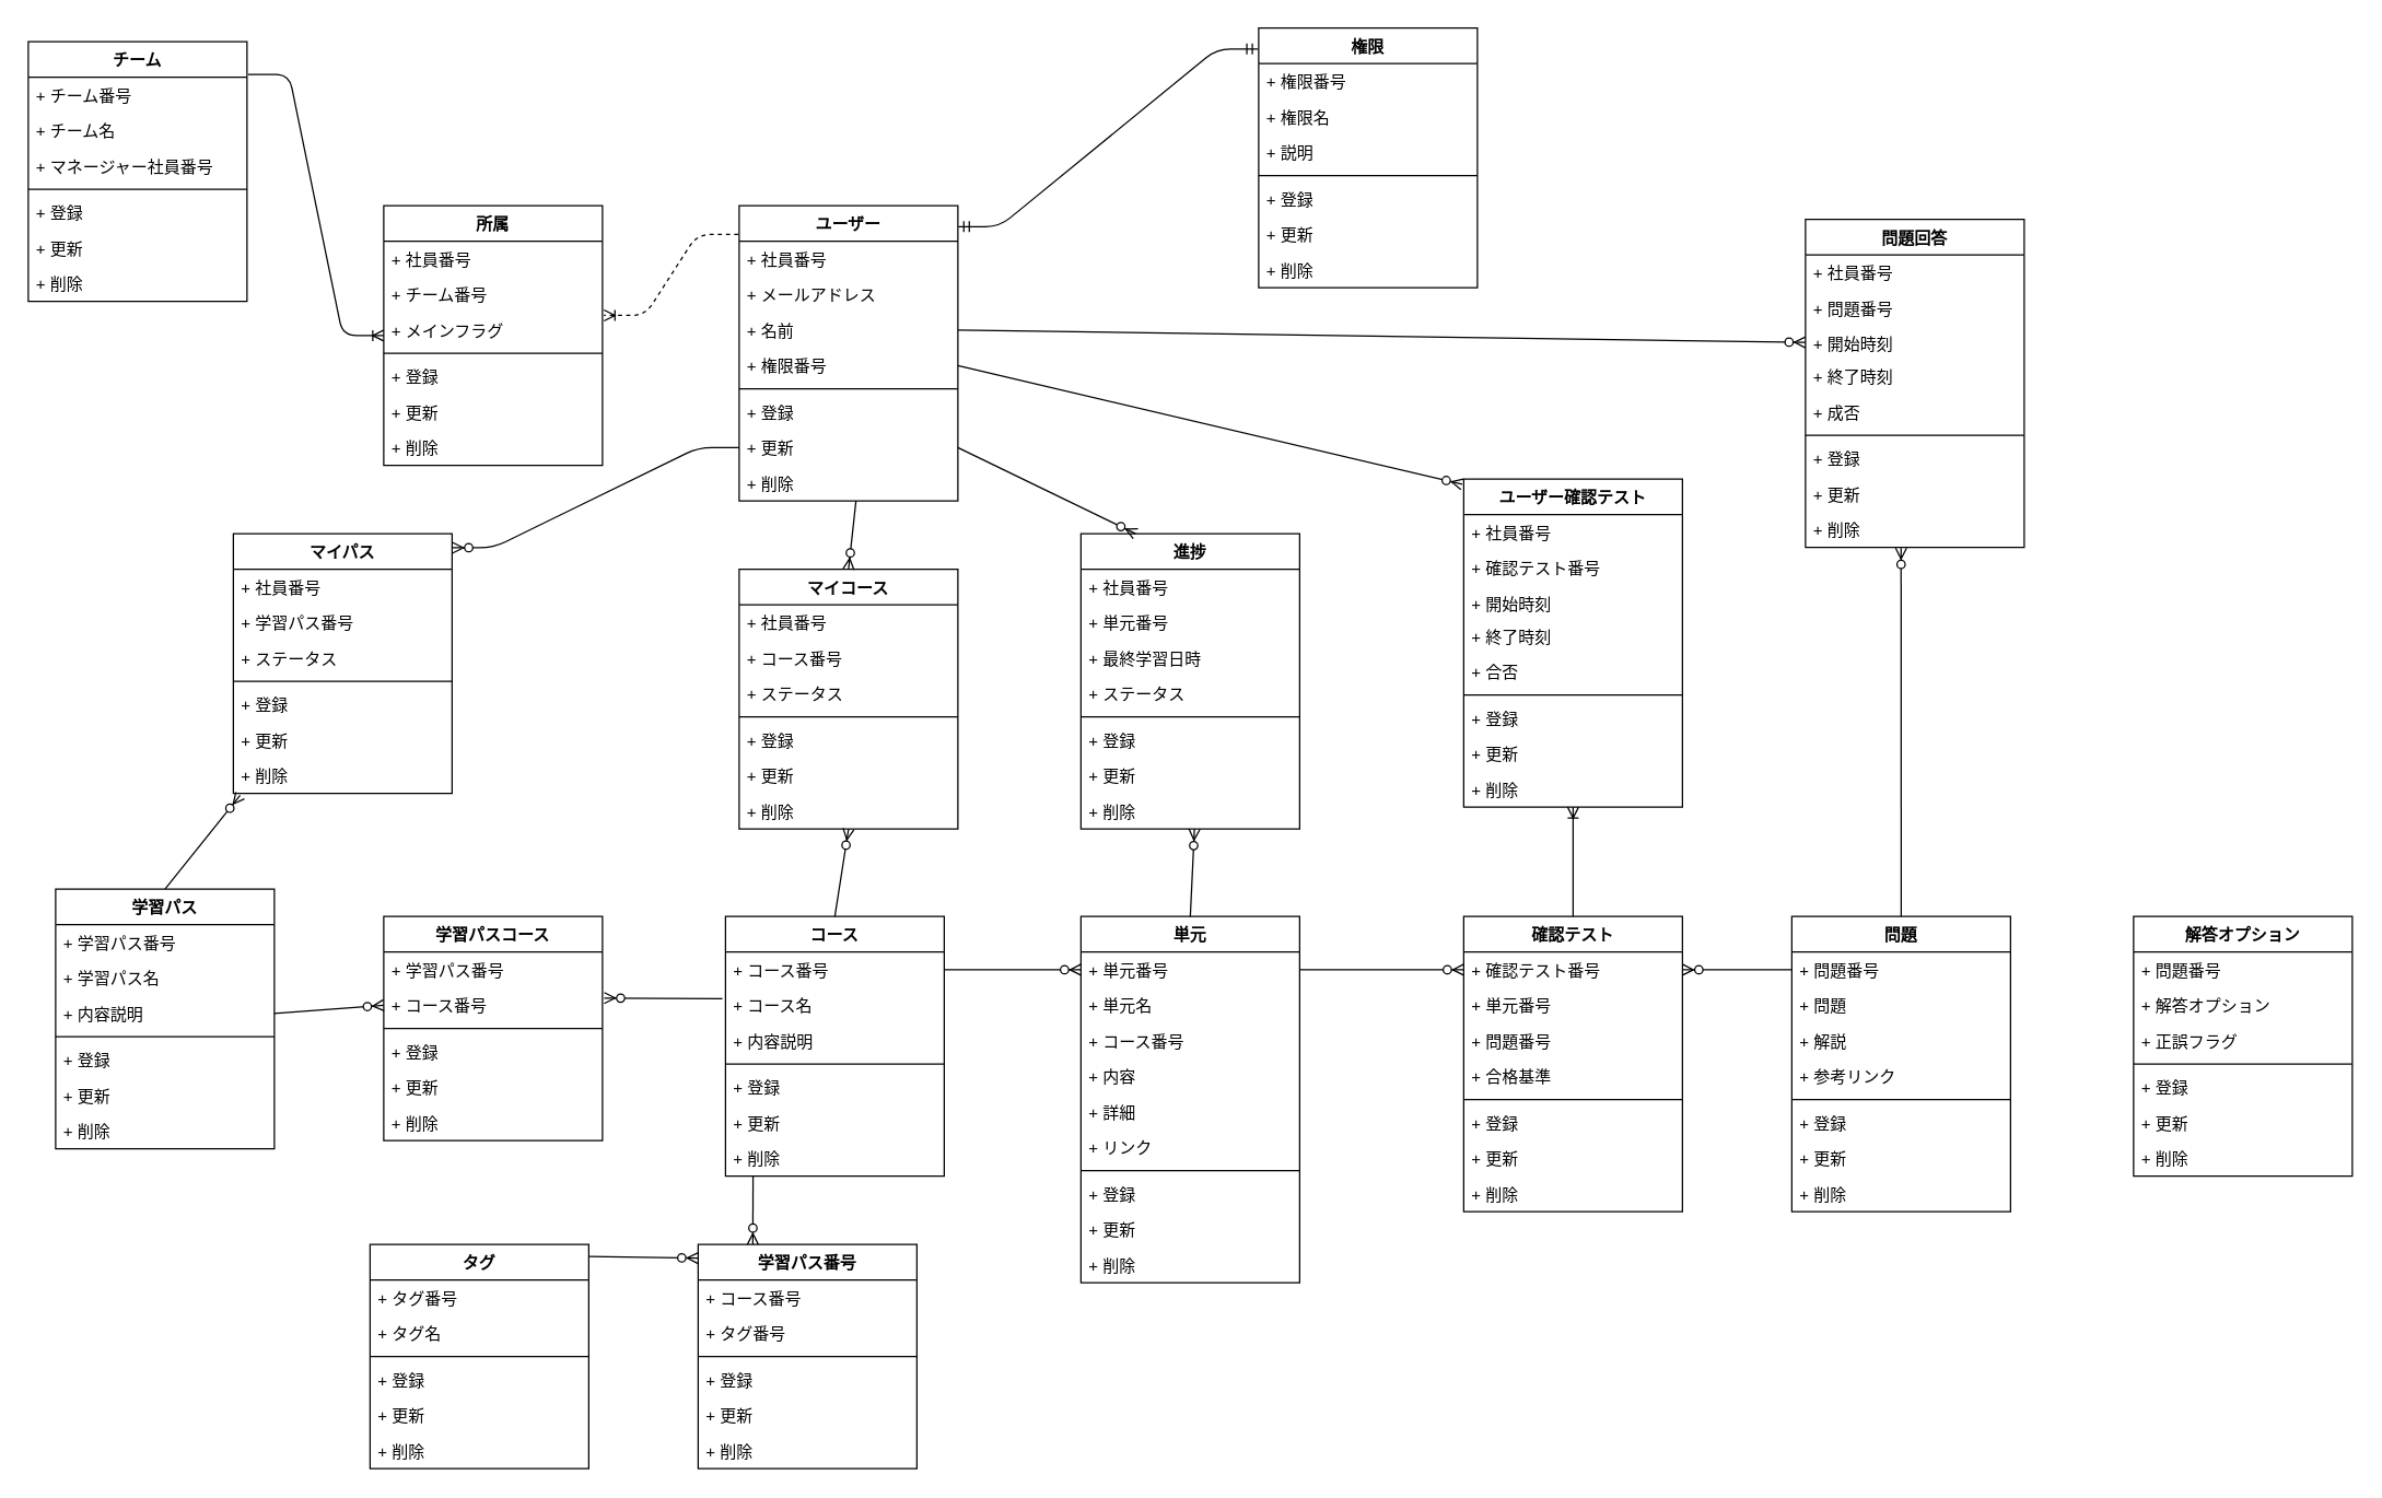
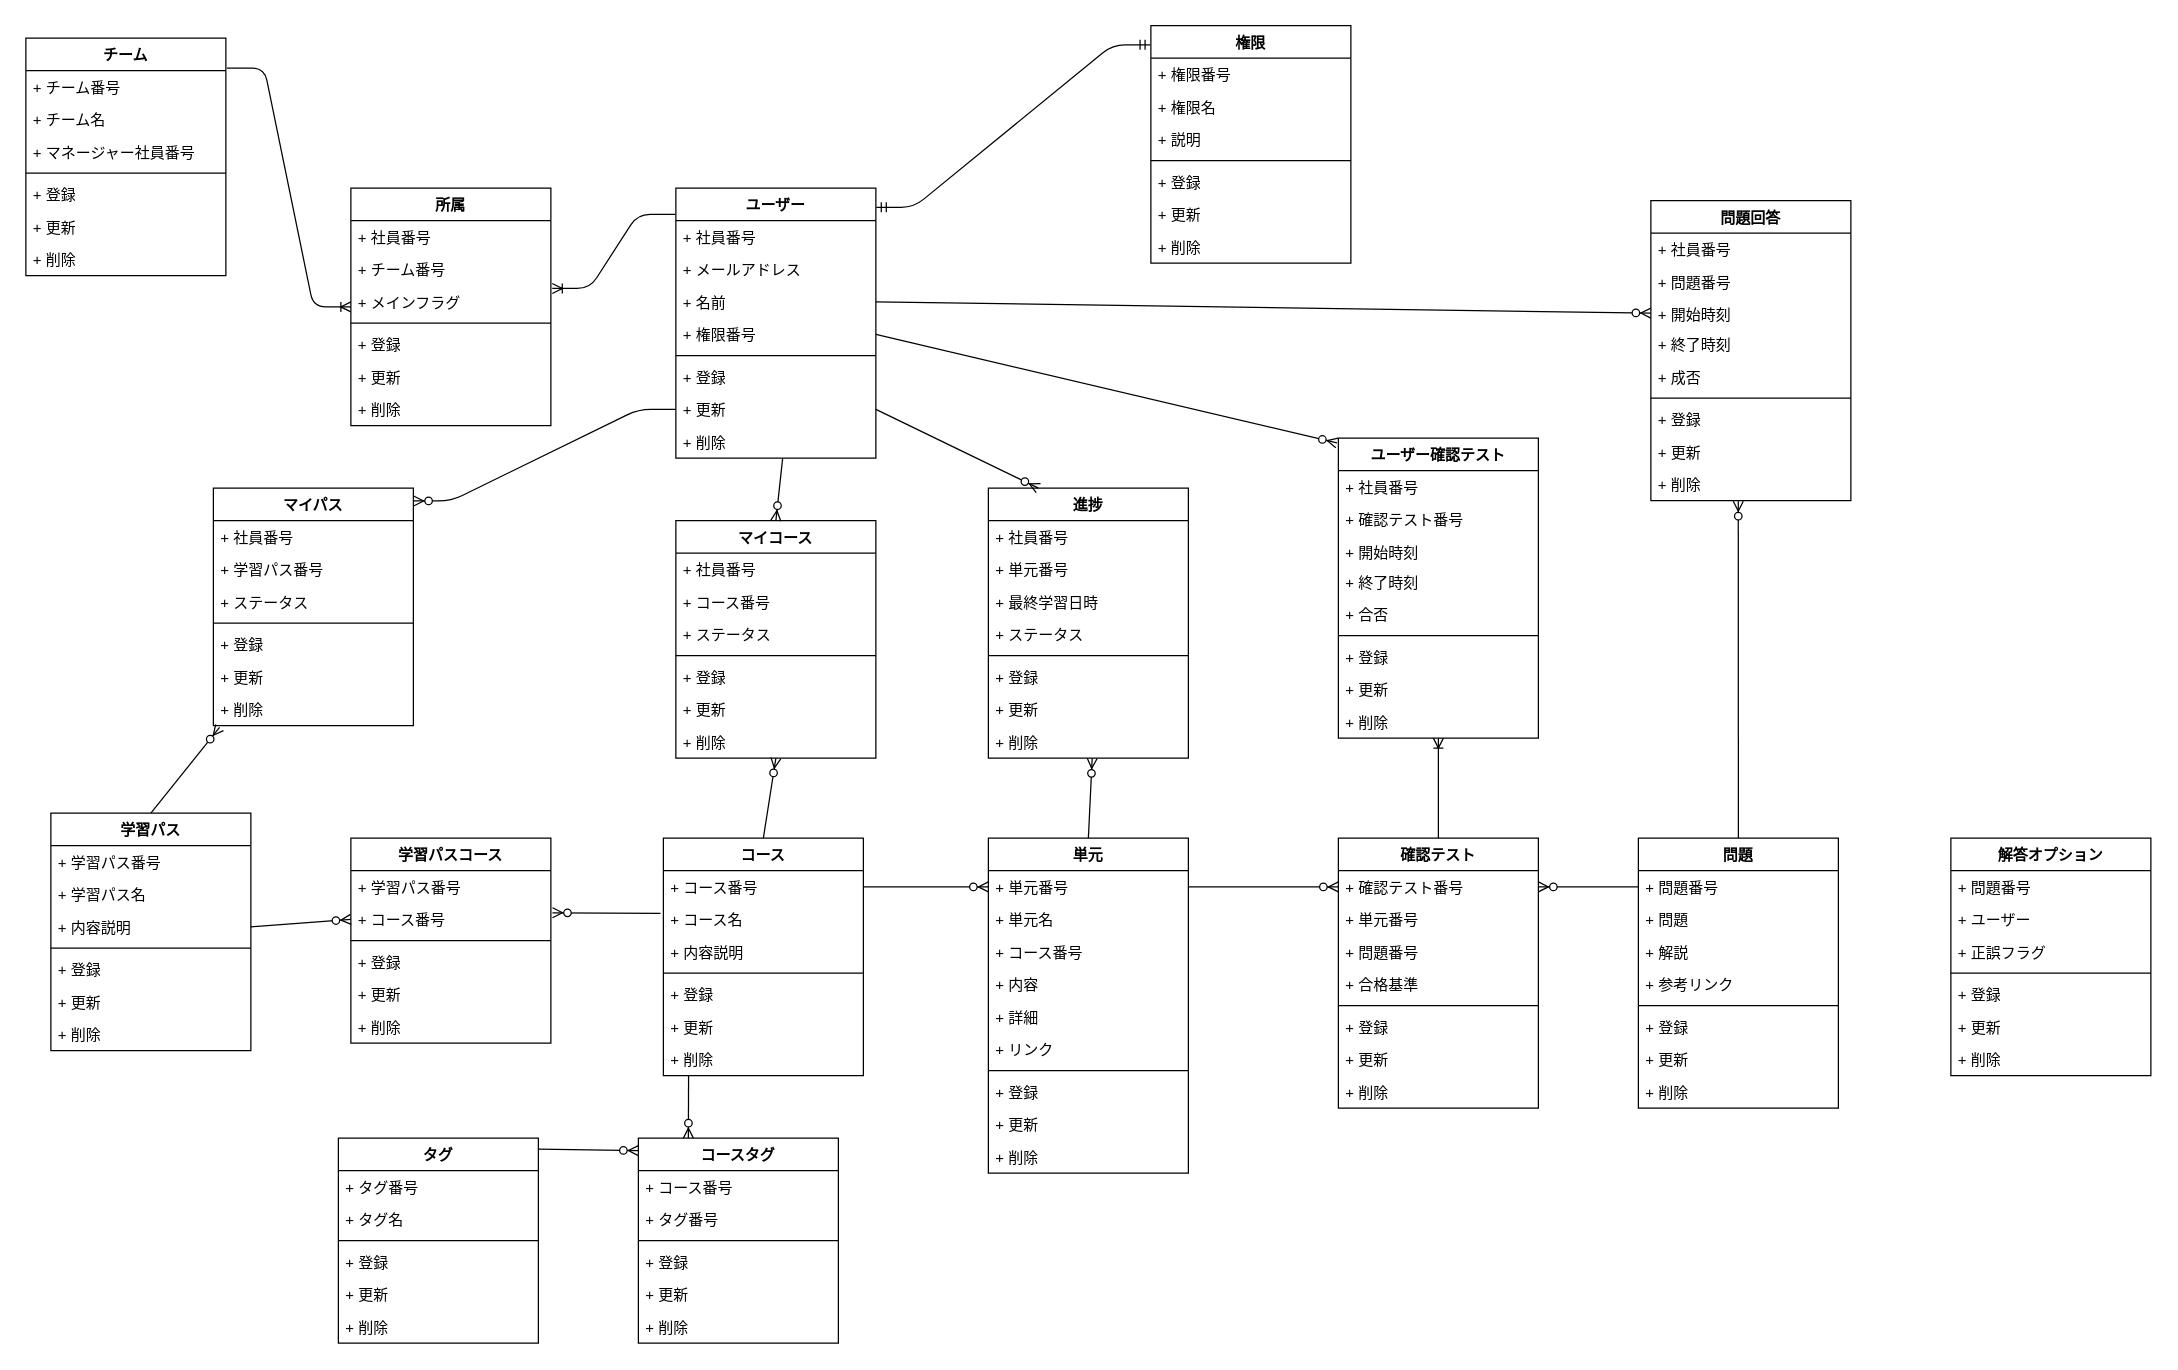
- <mxCell id="154" value="" style="edgeStyle=entityRelationEdgeStyle;fontSize=12;html=1;endArrow=ERoneToMany;entryX=1.007;entryY=0.088;entryDx=0;entryDy=0;entryPerimeter=0;exitX=-0.004;exitY=0.097;exitDx=0;exitDy=0;exitPerimeter=0;dashed=1;" parent="1" source="2" target="82" edge="1"><mxGeometry width="100" height="100" relative="1" as="geometry"><mxPoint x="330" y="500" as="sourcePoint" /><mxPoint x="430" y="400" as="targetPoint" /></mxGeometry></mxCell>
+ <mxCell id="154" value="" style="edgeStyle=entityRelationEdgeStyle;fontSize=12;html=1;endArrow=ERoneToMany;entryX=1.007;entryY=0.088;entryDx=0;entryDy=0;entryPerimeter=0;exitX=-0.004;exitY=0.097;exitDx=0;exitDy=0;exitPerimeter=0;" parent="1" source="2" target="82" edge="1"><mxGeometry width="100" height="100" relative="1" as="geometry"><mxPoint x="330" y="500" as="sourcePoint" /><mxPoint x="430" y="400" as="targetPoint" /></mxGeometry></mxCell>
- <mxCell id="65" value="+ 解答オプション" style="text;strokeColor=none;fillColor=none;align=left;verticalAlign=top;spacingLeft=4;spacingRight=4;overflow=hidden;rotatable=0;points=[[0,0.5],[1,0.5]];portConstraint=eastwest;whiteSpace=wrap;html=1;" parent="63" vertex="1"><mxGeometry y="52" width="160" height="26" as="geometry" /></mxCell>
+ <mxCell id="65" value="+ ユーザー" style="text;strokeColor=none;fillColor=none;align=left;verticalAlign=top;spacingLeft=4;spacingRight=4;overflow=hidden;rotatable=0;points=[[0,0.5],[1,0.5]];portConstraint=eastwest;whiteSpace=wrap;html=1;" parent="63" vertex="1"><mxGeometry y="52" width="160" height="26" as="geometry" /></mxCell>
- <mxCell id="131" value="&lt;span style=&quot;color: rgb(0, 0, 0);&quot;&gt;学習パス番号&lt;/span&gt;" style="swimlane;fontStyle=1;align=center;verticalAlign=top;childLayout=stackLayout;horizontal=1;startSize=26;horizontalStack=0;resizeParent=1;resizeParentMax=0;resizeLast=0;collapsible=1;marginBottom=0;whiteSpace=wrap;html=1;" parent="1" vertex="1"><mxGeometry x="510" y="910" width="160" height="164" as="geometry"><mxRectangle x="140" y="380" width="90" height="30" as="alternateBounds" /></mxGeometry></mxCell>
+ <mxCell id="131" value="&lt;span style=&quot;color: rgb(0, 0, 0);&quot;&gt;コースタグ&lt;/span&gt;" style="swimlane;fontStyle=1;align=center;verticalAlign=top;childLayout=stackLayout;horizontal=1;startSize=26;horizontalStack=0;resizeParent=1;resizeParentMax=0;resizeLast=0;collapsible=1;marginBottom=0;whiteSpace=wrap;html=1;" parent="1" vertex="1"><mxGeometry x="510" y="910" width="160" height="164" as="geometry"><mxRectangle x="140" y="380" width="90" height="30" as="alternateBounds" /></mxGeometry></mxCell>
